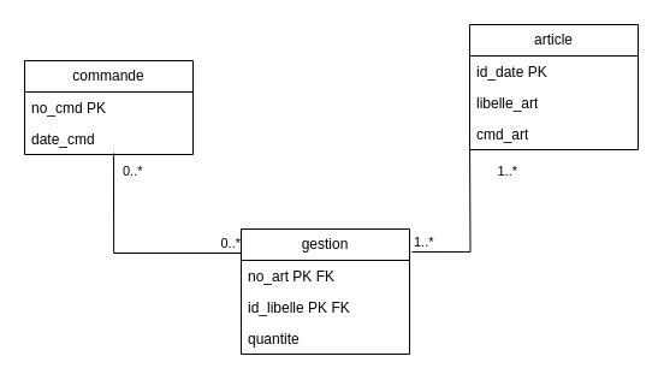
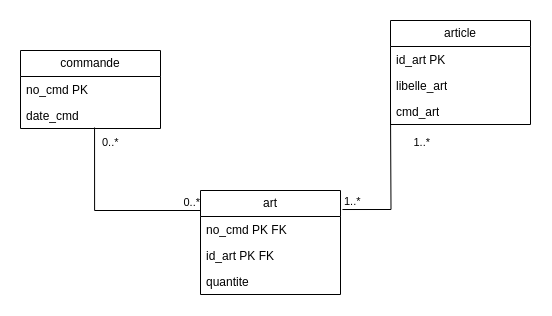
- <mxCell id="7" value="id_date PK" style="text;strokeColor=none;fillColor=none;align=left;verticalAlign=top;spacingLeft=4;spacingRight=4;overflow=hidden;rotatable=0;points=[[0,0.5],[1,0.5]];portConstraint=eastwest;whiteSpace=wrap;html=1;" vertex="1" parent="6"><mxGeometry y="26" width="140" height="26" as="geometry" /></mxCell>
+ <mxCell id="7" value="id_art PK" style="text;strokeColor=none;fillColor=none;align=left;verticalAlign=top;spacingLeft=4;spacingRight=4;overflow=hidden;rotatable=0;points=[[0,0.5],[1,0.5]];portConstraint=eastwest;whiteSpace=wrap;html=1;" vertex="1" parent="6"><mxGeometry y="26" width="140" height="26" as="geometry" /></mxCell>
- <mxCell id="2" value="gestion" style="swimlane;fontStyle=0;childLayout=stackLayout;horizontal=1;startSize=26;fillColor=none;horizontalStack=0;resizeParent=1;resizeParentMax=0;resizeLast=0;collapsible=1;marginBottom=0;whiteSpace=wrap;html=1;" vertex="1" parent="1"><mxGeometry x="200" y="190" width="140" height="104" as="geometry" /></mxCell>
+ <mxCell id="2" value="art" style="swimlane;fontStyle=0;childLayout=stackLayout;horizontal=1;startSize=26;fillColor=none;horizontalStack=0;resizeParent=1;resizeParentMax=0;resizeLast=0;collapsible=1;marginBottom=0;whiteSpace=wrap;html=1;" vertex="1" parent="1"><mxGeometry x="200" y="190" width="140" height="104" as="geometry" /></mxCell>
- <mxCell id="3" value="no_art PK FK" style="text;strokeColor=none;fillColor=none;align=left;verticalAlign=top;spacingLeft=4;spacingRight=4;overflow=hidden;rotatable=0;points=[[0,0.5],[1,0.5]];portConstraint=eastwest;whiteSpace=wrap;html=1;" vertex="1" parent="2"><mxGeometry y="26" width="140" height="26" as="geometry" /></mxCell>
+ <mxCell id="3" value="no_cmd PK FK" style="text;strokeColor=none;fillColor=none;align=left;verticalAlign=top;spacingLeft=4;spacingRight=4;overflow=hidden;rotatable=0;points=[[0,0.5],[1,0.5]];portConstraint=eastwest;whiteSpace=wrap;html=1;" vertex="1" parent="2"><mxGeometry y="26" width="140" height="26" as="geometry" /></mxCell>
- <mxCell id="4" value="id_libelle PK FK" style="text;strokeColor=none;fillColor=none;align=left;verticalAlign=top;spacingLeft=4;spacingRight=4;overflow=hidden;rotatable=0;points=[[0,0.5],[1,0.5]];portConstraint=eastwest;whiteSpace=wrap;html=1;" vertex="1" parent="2"><mxGeometry y="52" width="140" height="26" as="geometry" /></mxCell>
+ <mxCell id="4" value="id_art PK FK" style="text;strokeColor=none;fillColor=none;align=left;verticalAlign=top;spacingLeft=4;spacingRight=4;overflow=hidden;rotatable=0;points=[[0,0.5],[1,0.5]];portConstraint=eastwest;whiteSpace=wrap;html=1;" vertex="1" parent="2"><mxGeometry y="52" width="140" height="26" as="geometry" /></mxCell>
